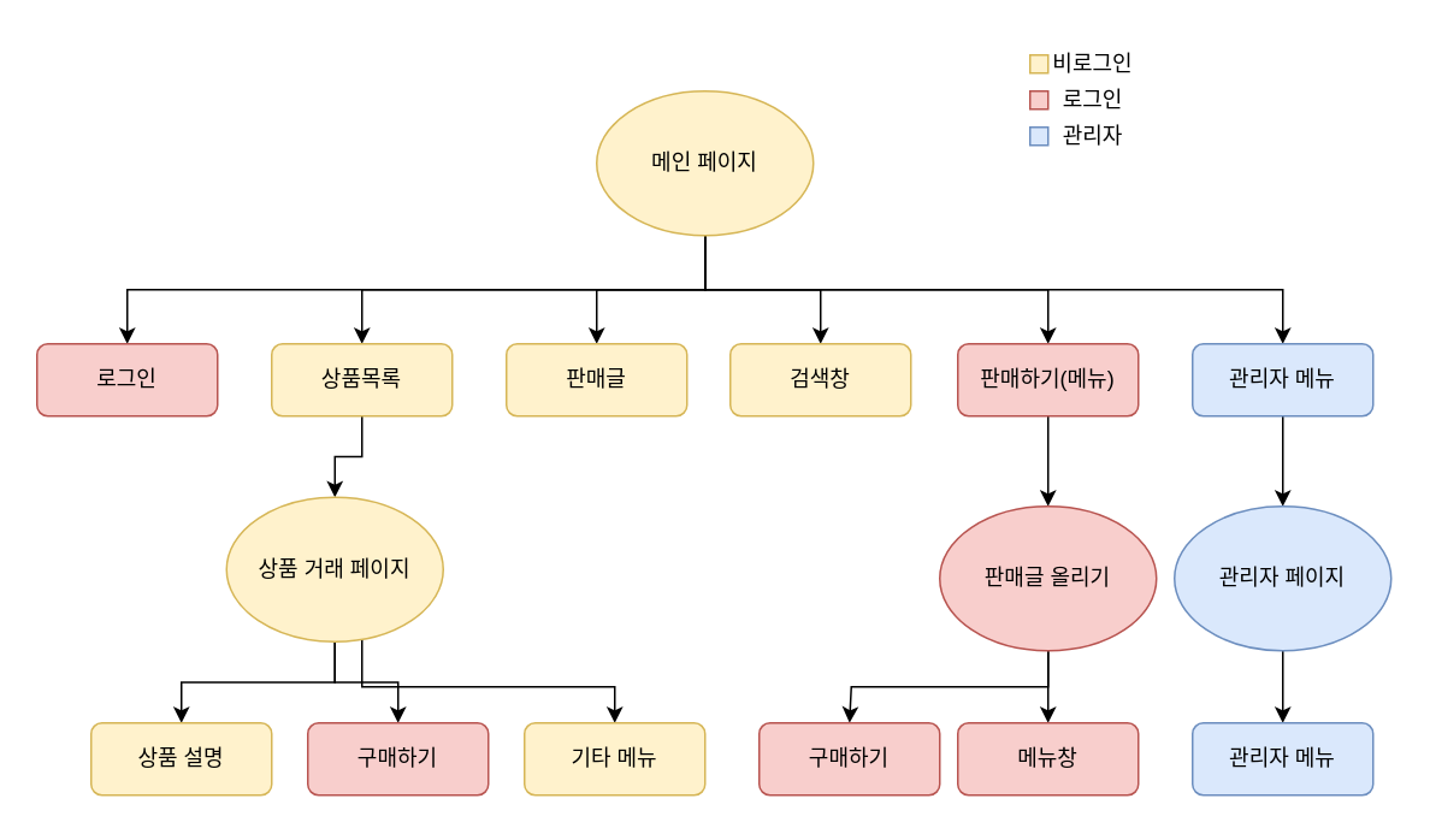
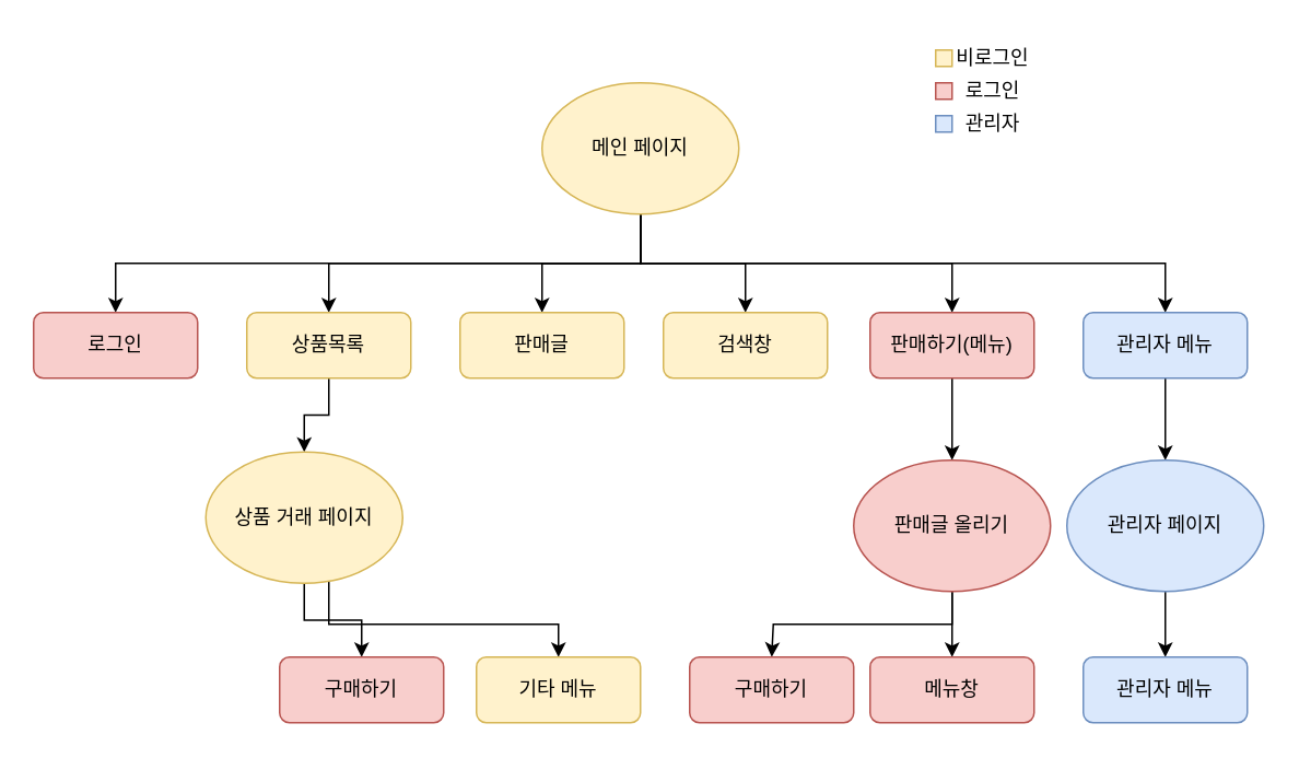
- <mxCell id="14" style="edgeStyle=orthogonalEdgeStyle;rounded=0;orthogonalLoop=1;jettySize=auto;html=1;entryX=0.5;entryY=0;entryDx=0;entryDy=0;" edge="1" parent="1" source="17" target="23"><mxGeometry relative="1" as="geometry" /></mxCell>
- <mxCell id="23" value="상품 설명" style="rounded=1;whiteSpace=wrap;html=1;fillColor=#fff2cc;strokeColor=#d6b656;" vertex="1" parent="1"><mxGeometry x="50" y="400" width="100" height="40" as="geometry" /></mxCell>
